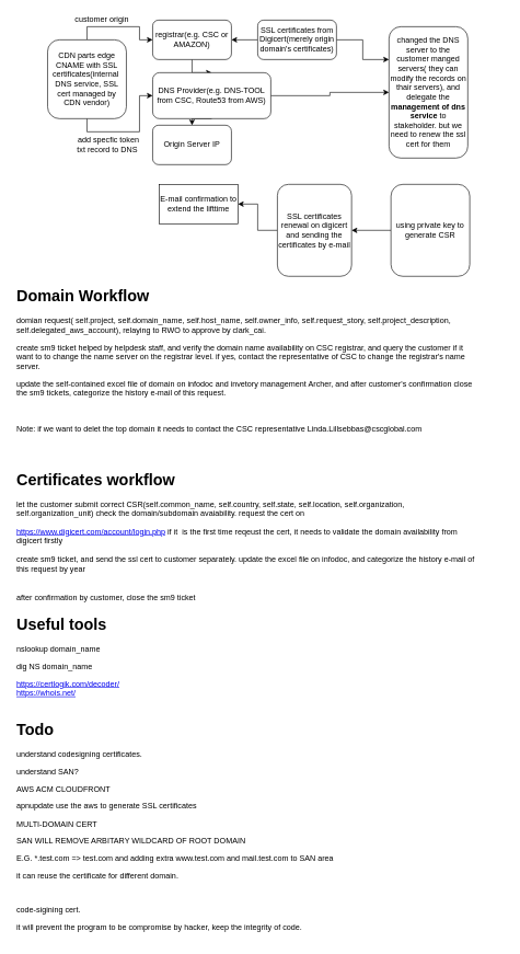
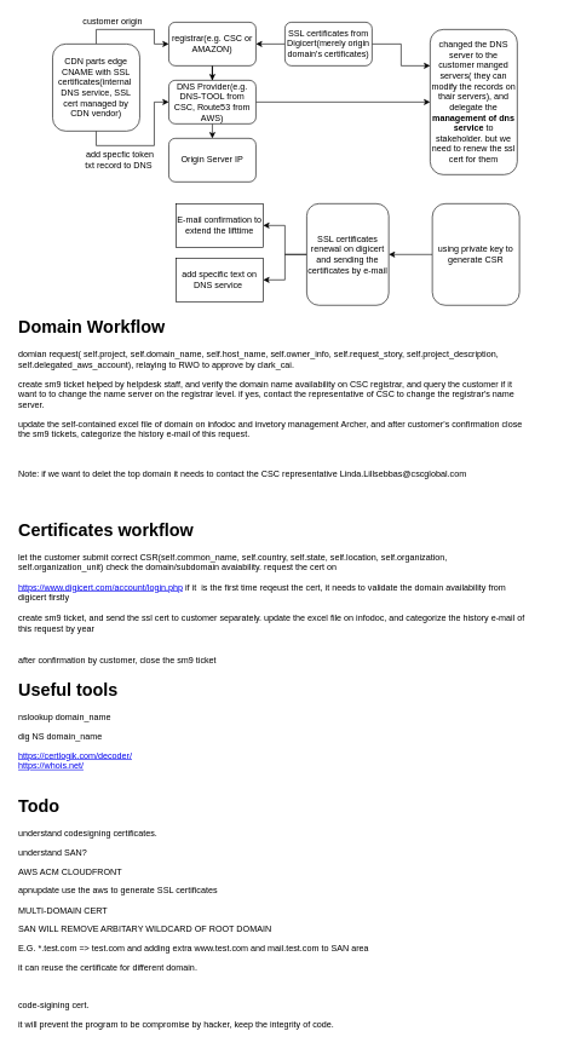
- <mxCell id="6" value="DNS Provider(e.g. DNS-TOOL from CSC, Route53 from AWS)" style="rounded=1;whiteSpace=wrap;html=1;" parent="1" vertex="1"><mxGeometry x="232" y="110" width="180" height="70" as="geometry" /></mxCell>
+ <mxCell id="6" value="DNS Provider(e.g. DNS-TOOL from CSC, Route53 from AWS)" style="rounded=1;whiteSpace=wrap;html=1;" parent="1" vertex="1"><mxGeometry x="232" y="110" width="120" height="60" as="geometry" /></mxCell>
+ <mxCell id="20" style="edgeStyle=orthogonalEdgeStyle;rounded=0;orthogonalLoop=1;jettySize=auto;html=1;exitX=0;exitY=0.5;exitDx=0;exitDy=0;entryX=1;entryY=0.5;entryDx=0;entryDy=0;" parent="1" source="21" target="16" edge="1"><mxGeometry relative="1" as="geometry" /></mxCell>
+ <mxCell id="16" value="add specific text on DNS service&amp;nbsp;" style="rounded=0;whiteSpace=wrap;html=1;" parent="1" vertex="1"><mxGeometry x="242" y="355" width="120" height="60" as="geometry" /></mxCell>
